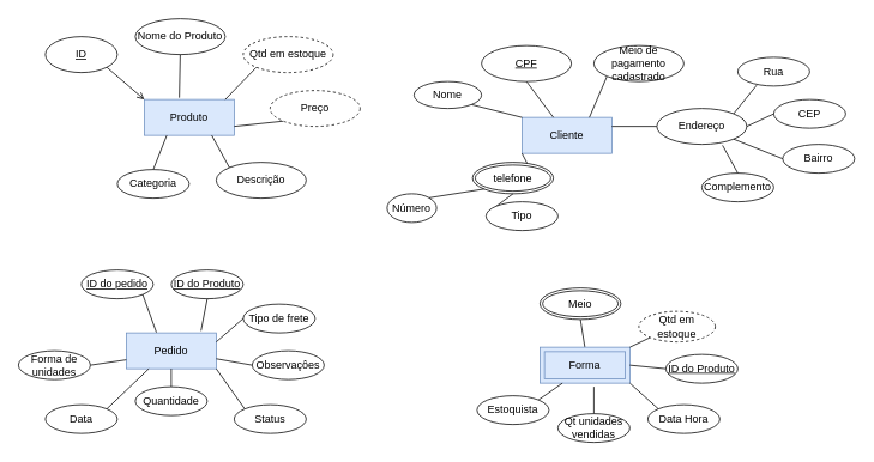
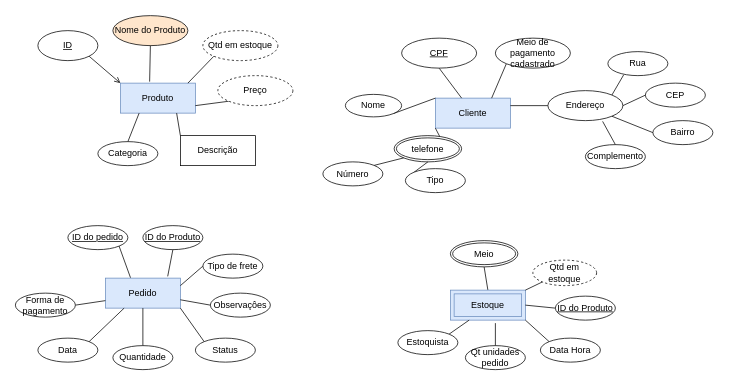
- <mxCell id="7" value="&lt;div&gt;Nome do Produto&lt;/div&gt;" style="ellipse;whiteSpace=wrap;html=1;" vertex="1" parent="1"><mxGeometry x="150" y="20" width="100" height="40" as="geometry" /></mxCell>
+ <mxCell id="7" value="&lt;div&gt;Nome do Produto&lt;/div&gt;" style="ellipse;whiteSpace=wrap;html=1;fillColor=#ffe6cc;" vertex="1" parent="1"><mxGeometry x="150" y="20" width="100" height="40" as="geometry" /></mxCell>
- <mxCell id="23" value="Rua" style="ellipse;whiteSpace=wrap;html=1;fontStyle=0" vertex="1" parent="1"><mxGeometry x="820" y="63" width="80" height="32" as="geometry" /></mxCell>
+ <mxCell id="23" value="Rua" style="ellipse;whiteSpace=wrap;html=1;fontStyle=0" vertex="1" parent="1"><mxGeometry x="810" y="68" width="80" height="32" as="geometry" /></mxCell>
- <mxCell id="16" value="Nome" style="ellipse;whiteSpace=wrap;html=1;" vertex="1" parent="1"><mxGeometry x="460" y="90" width="75" height="30" as="geometry" /></mxCell>
+ <mxCell id="16" value="Nome" style="ellipse;whiteSpace=wrap;html=1;" vertex="1" parent="1"><mxGeometry x="460" y="125" width="75" height="30" as="geometry" /></mxCell>
- <mxCell id="10" value="Preço" style="ellipse;whiteSpace=wrap;html=1;dashed=1;" vertex="1" parent="1"><mxGeometry x="300" y="100" width="100" height="40" as="geometry" /></mxCell>
+ <mxCell id="10" value="Preço" style="ellipse;whiteSpace=wrap;html=1;dashed=1;" vertex="1" parent="1"><mxGeometry x="290" y="100" width="100" height="40" as="geometry" /></mxCell>
- <mxCell id="14" value="Descrição" style="ellipse;whiteSpace=wrap;html=1;" vertex="1" parent="1"><mxGeometry x="240" y="180" width="100" height="40" as="geometry" /></mxCell>
+ <mxCell id="14" value="Descrição" style="whiteSpace=wrap;html=1;rounded=0;" vertex="1" parent="1"><mxGeometry x="240" y="180" width="100" height="40" as="geometry" /></mxCell>
- <mxCell id="65" value="Número" style="ellipse;whiteSpace=wrap;html=1;fontStyle=0" vertex="1" parent="1"><mxGeometry x="430" y="215" width="55" height="32" as="geometry" /></mxCell>
+ <mxCell id="65" value="Número" style="ellipse;whiteSpace=wrap;html=1;fontStyle=0" vertex="1" parent="1"><mxGeometry x="430" y="215" width="80" height="32" as="geometry" /></mxCell>
- <mxCell id="47" value="&lt;div&gt;Forma de unidades&lt;/div&gt;" style="ellipse;whiteSpace=wrap;html=1;fontStyle=0" vertex="1" parent="1"><mxGeometry x="20" y="390" width="80" height="32" as="geometry" /></mxCell>
+ <mxCell id="47" value="&lt;div&gt;Forma de pagamento&lt;/div&gt;" style="ellipse;whiteSpace=wrap;html=1;fontStyle=0" vertex="1" parent="1"><mxGeometry x="20" y="390" width="80" height="32" as="geometry" /></mxCell>
- <mxCell id="49" value="Forma" style="shape=ext;margin=3;double=1;whiteSpace=wrap;html=1;align=center;fillColor=#dae8fc;strokeColor=#6c8ebf;" vertex="1" parent="1"><mxGeometry x="600" y="386" width="100" height="40" as="geometry" /></mxCell>
+ <mxCell id="49" value="Estoque" style="shape=ext;margin=3;double=1;whiteSpace=wrap;html=1;align=center;fillColor=#dae8fc;strokeColor=#6c8ebf;" vertex="1" parent="1"><mxGeometry x="600" y="386" width="100" height="40" as="geometry" /></mxCell>
- <mxCell id="43" value="Quantidade" style="ellipse;whiteSpace=wrap;html=1;fontStyle=0" vertex="1" parent="1"><mxGeometry x="150" y="430" width="80" height="32" as="geometry" /></mxCell>
+ <mxCell id="43" value="Quantidade" style="ellipse;whiteSpace=wrap;html=1;fontStyle=0" vertex="1" parent="1"><mxGeometry x="150" y="460" width="80" height="32" as="geometry" /></mxCell>
- <mxCell id="57" value="Qt unidades vendidas" style="ellipse;whiteSpace=wrap;html=1;fontStyle=0" vertex="1" parent="1"><mxGeometry x="620" y="460" width="80" height="32" as="geometry" /></mxCell>
+ <mxCell id="57" value="Qt unidades pedido" style="ellipse;whiteSpace=wrap;html=1;fontStyle=0" vertex="1" parent="1"><mxGeometry x="620" y="460" width="80" height="32" as="geometry" /></mxCell>
